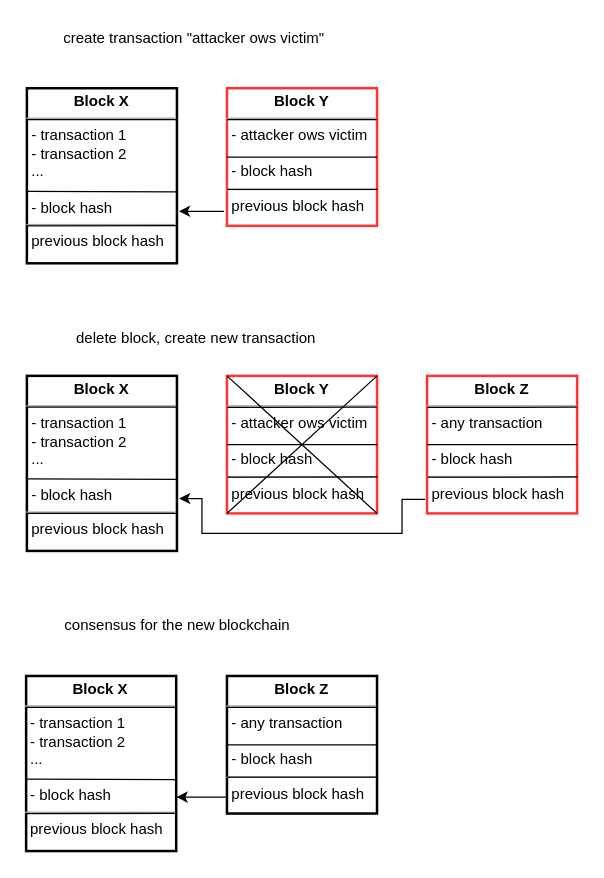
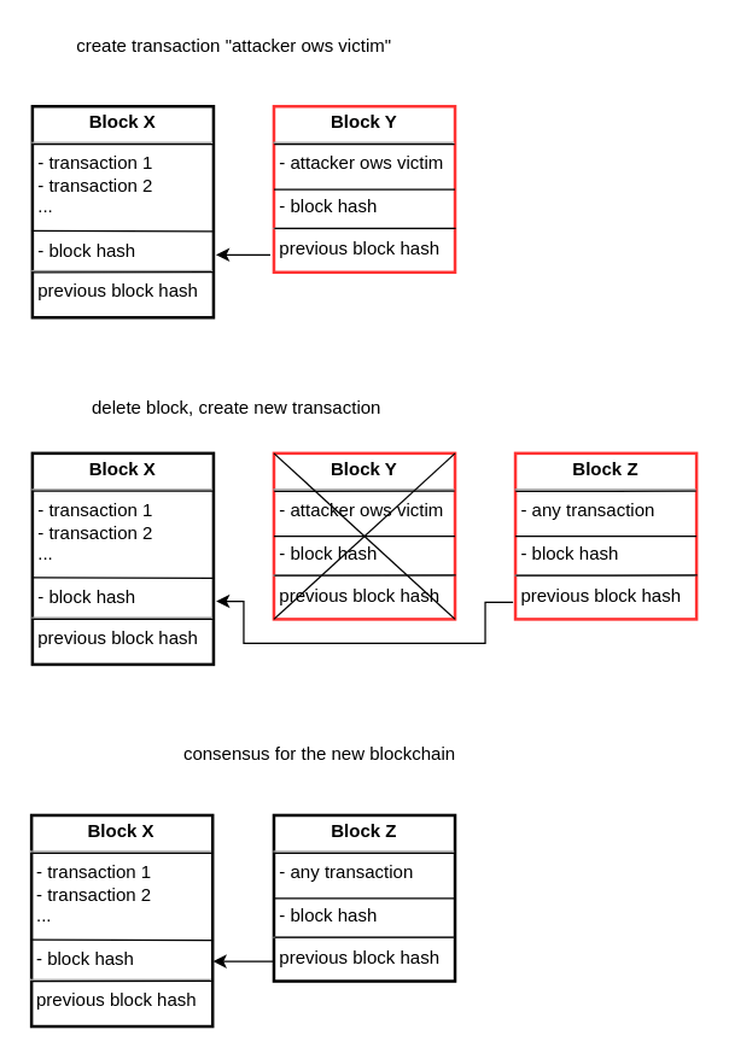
- <mxCell id="8" value="consensus for the new blockchain" style="text;html=1;align=center;verticalAlign=middle;resizable=0;points=[];autosize=1;" vertex="1" parent="1"><mxGeometry x="41" y="490" width="200" height="20" as="geometry" /></mxCell>
+ <mxCell id="8" value="consensus for the new blockchain" style="text;html=1;align=center;verticalAlign=middle;resizable=0;points=[];autosize=1;" vertex="1" parent="1"><mxGeometry x="111" y="490" width="200" height="20" as="geometry" /></mxCell>
